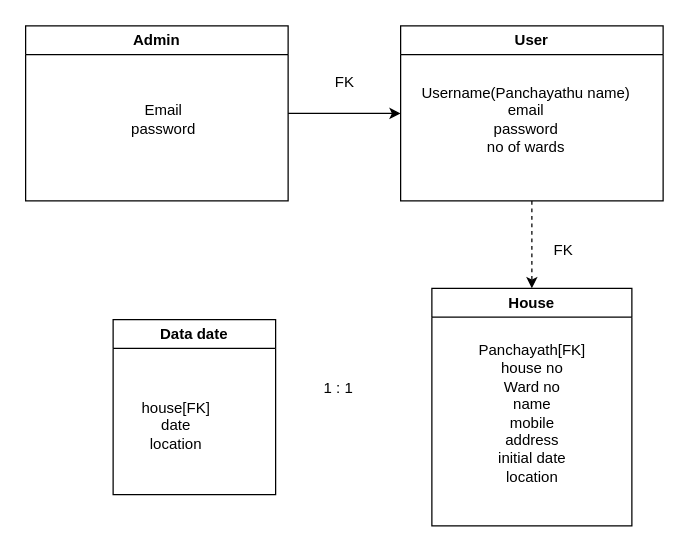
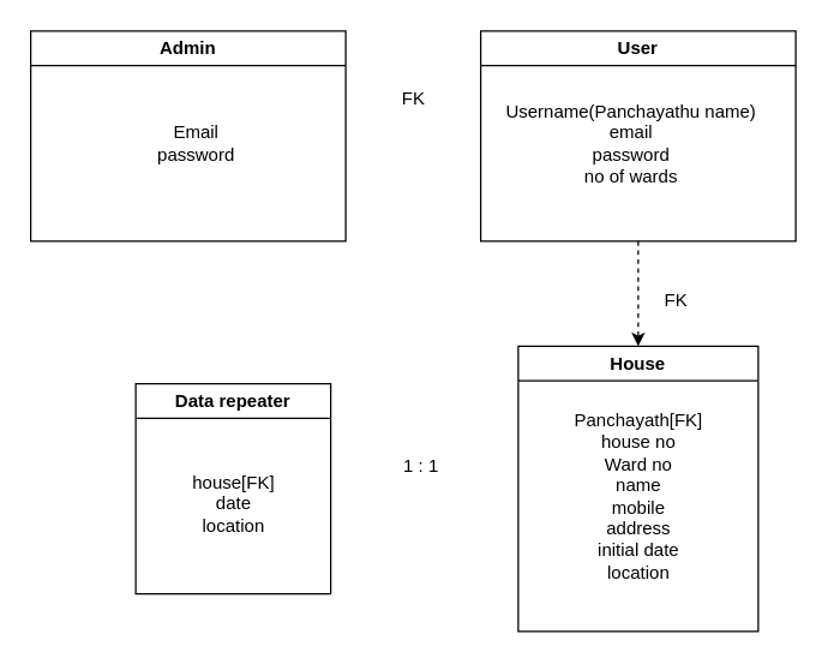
- <mxCell id="10" value="" style="endArrow=classic;html=1;entryX=0;entryY=0.5;entryDx=0;entryDy=0;exitX=1;exitY=0.5;exitDx=0;exitDy=0;" edge="1" parent="1" source="8" target="6"><mxGeometry width="50" height="50" relative="1" as="geometry"><mxPoint x="230" y="90" as="sourcePoint" /><mxPoint x="220" y="40" as="targetPoint" /></mxGeometry></mxCell>
- <mxCell id="4" value="Data date" style="swimlane;whiteSpace=wrap;html=1;startSize=23;" vertex="1" parent="1"><mxGeometry x="90" y="255" width="130" height="140" as="geometry" /></mxCell>
+ <mxCell id="4" value="Data repeater" style="swimlane;whiteSpace=wrap;html=1;startSize=23;" vertex="1" parent="1"><mxGeometry x="90" y="255" width="130" height="140" as="geometry" /></mxCell>
- <mxCell id="14" value="1 : 1" style="text;html=1;align=center;verticalAlign=middle;resizable=0;points=[];autosize=1;strokeColor=none;fillColor=none;" vertex="1" parent="1"><mxGeometry x="245" y="295" width="50" height="30" as="geometry" /></mxCell>
+ <mxCell id="14" value="1 : 1" style="text;html=1;align=center;verticalAlign=middle;resizable=0;points=[];autosize=1;strokeColor=none;fillColor=none;" vertex="1" parent="1"><mxGeometry x="255" y="295" width="50" height="30" as="geometry" /></mxCell>
- <mxCell id="5" value="house[FK]&lt;br&gt;date&lt;br&gt;location" style="text;html=1;align=center;verticalAlign=middle;resizable=0;points=[];autosize=1;strokeColor=none;fillColor=none;" vertex="1" parent="4"><mxGeometry x="10" y="55" width="80" height="60" as="geometry" /></mxCell>
+ <mxCell id="5" value="house[FK]&lt;br&gt;date&lt;br&gt;location" style="text;html=1;align=center;verticalAlign=middle;resizable=0;points=[];autosize=1;strokeColor=none;fillColor=none;" vertex="1" parent="4"><mxGeometry x="25" y="50" width="80" height="60" as="geometry" /></mxCell>
